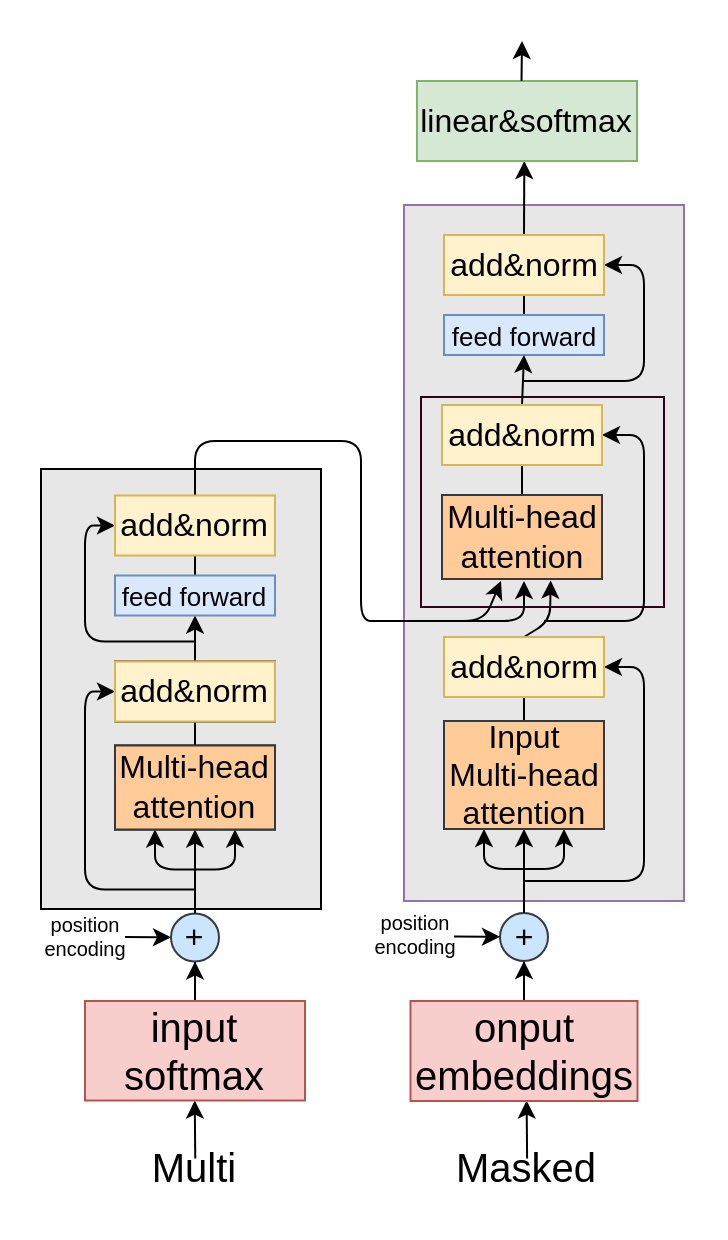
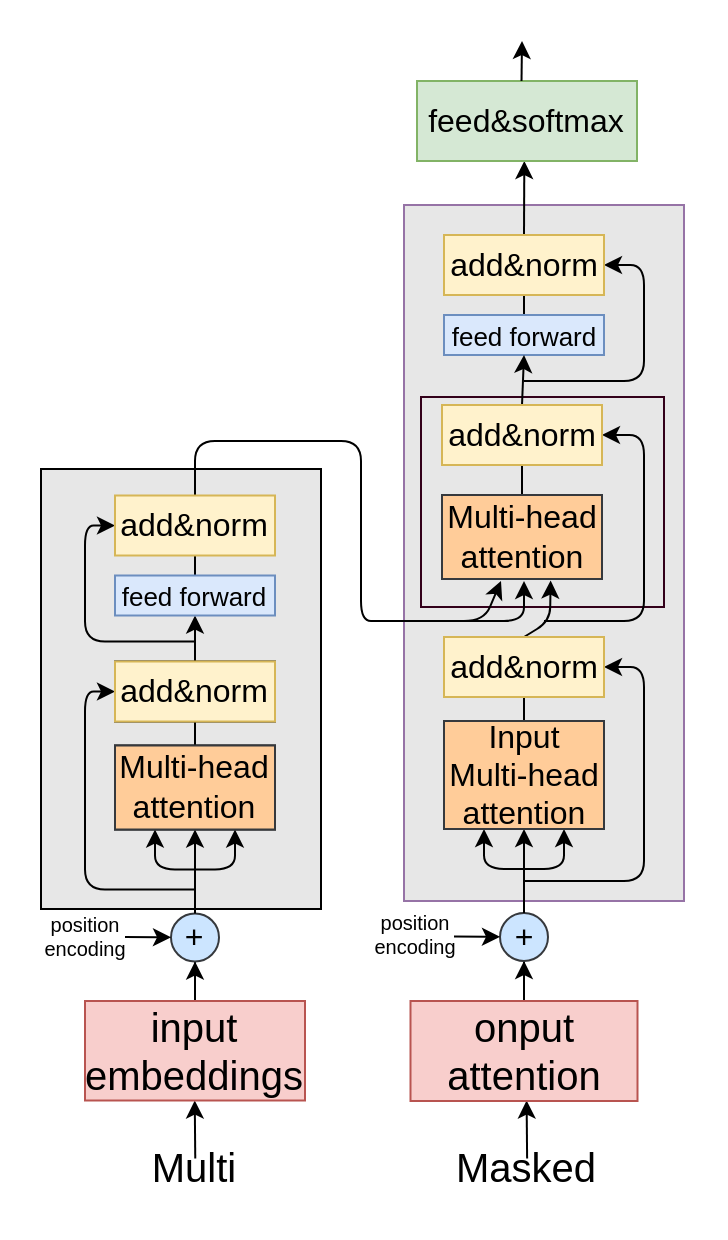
- <mxCell id="56" value="linear&amp;amp;softmax" style="rounded=0;whiteSpace=wrap;html=1;fontSize=16;fillColor=#d5e8d4;strokeColor=#82b366;" parent="1" vertex="1"><mxGeometry x="208" y="40" width="110" height="40" as="geometry" /></mxCell>
+ <mxCell id="56" value="feed&amp;amp;softmax" style="rounded=0;whiteSpace=wrap;html=1;fontSize=16;fillColor=#d5e8d4;strokeColor=#82b366;" parent="1" vertex="1"><mxGeometry x="208" y="40" width="110" height="40" as="geometry" /></mxCell>
- <mxCell id="23" value="input &lt;br&gt;softmax" style="rounded=0;whiteSpace=wrap;html=1;fontSize=20;fillColor=#f8cecc;strokeColor=#b85450;fontColor=#000000;" parent="1" vertex="1"><mxGeometry x="42" y="500" width="110" height="49.75" as="geometry" /></mxCell>
+ <mxCell id="23" value="input &lt;br&gt;embeddings" style="rounded=0;whiteSpace=wrap;html=1;fontSize=20;fillColor=#f8cecc;strokeColor=#b85450;fontColor=#000000;" parent="1" vertex="1"><mxGeometry x="42" y="500" width="110" height="49.75" as="geometry" /></mxCell>
- <mxCell id="39" value="onput&lt;br&gt;embeddings" style="rounded=0;whiteSpace=wrap;html=1;fontSize=20;fillColor=#f8cecc;strokeColor=#b85450;" parent="1" vertex="1"><mxGeometry x="204.75" y="500" width="113.5" height="50" as="geometry" /></mxCell>
+ <mxCell id="39" value="onput&lt;br&gt;attention" style="rounded=0;whiteSpace=wrap;html=1;fontSize=20;fillColor=#f8cecc;strokeColor=#b85450;" parent="1" vertex="1"><mxGeometry x="204.75" y="500" width="113.5" height="50" as="geometry" /></mxCell>
